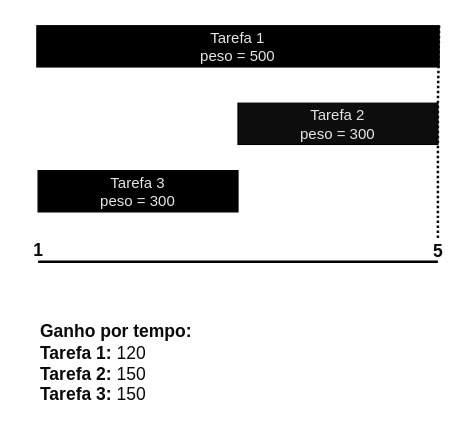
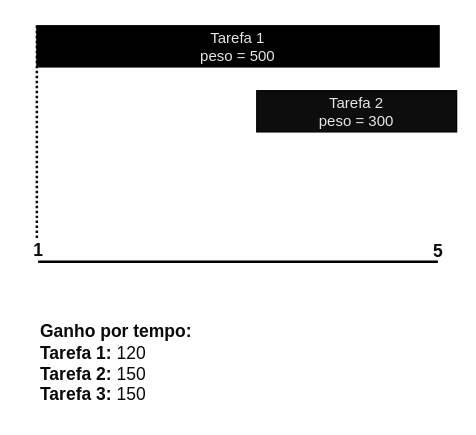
- <mxCell id="4" value="Tarefa 2&lt;br&gt;peso = 300" style="rounded=0;whiteSpace=wrap;html=1;fillColor=#0D0D0D;fontColor=#E6E6E6;" parent="1" vertex="1"><mxGeometry x="190" y="82" width="160" height="33" as="geometry" /></mxCell>
+ <mxCell id="4" value="Tarefa 2&lt;br&gt;peso = 300" style="rounded=0;whiteSpace=wrap;html=1;fillColor=#0D0D0D;fontColor=#E6E6E6;" parent="1" vertex="1"><mxGeometry x="205" y="72" width="160" height="33" as="geometry" /></mxCell>
+ <mxCell id="5" style="edgeStyle=orthogonalEdgeStyle;rounded=0;orthogonalLoop=1;jettySize=auto;html=1;dashed=1;dashPattern=1 1;fontSize=14;fontColor=#0A0A0A;endArrow=none;endFill=0;strokeColor=#080808;strokeWidth=2;entryX=0;entryY=0;entryDx=0;entryDy=0;" parent="1" source="6" target="9" edge="1"><mxGeometry relative="1" as="geometry"><mxPoint x="-9" y="19" as="targetPoint" /><Array as="points"><mxPoint x="29" y="80" /><mxPoint x="29" y="80" /></Array></mxGeometry></mxCell>
- <mxCell id="7" style="edgeStyle=orthogonalEdgeStyle;rounded=0;orthogonalLoop=1;jettySize=auto;html=1;entryX=1;entryY=0;entryDx=0;entryDy=0;dashed=1;dashPattern=1 1;fontSize=14;fontColor=#0A0A0A;endArrow=none;endFill=0;strokeColor=#080808;strokeWidth=2;" parent="1" source="8" target="9" edge="1"><mxGeometry relative="1" as="geometry"><Array as="points"><mxPoint x="350" y="81" /><mxPoint x="350" y="81" /></Array></mxGeometry></mxCell>
- <mxCell id="3" value="Tarefa 3&lt;br&gt;peso = 300" style="rounded=0;whiteSpace=wrap;html=1;fillColor=#000000;fontColor=#E6E6E6;" parent="1" vertex="1"><mxGeometry x="30" y="136" width="160" height="33" as="geometry" /></mxCell>
